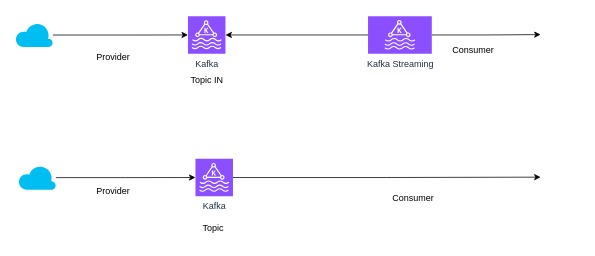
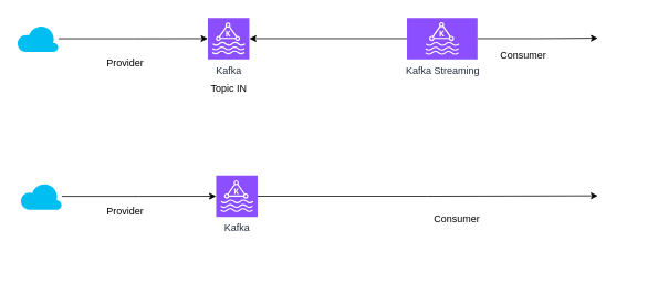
- <mxCell id="15" value="Topic&amp;nbsp;&lt;br&gt;" style="text;html=1;align=center;verticalAlign=middle;resizable=0;points=[];autosize=1;strokeColor=none;fillColor=none;" vertex="1" parent="1"><mxGeometry x="260" y="289" width="50" height="30" as="geometry" /></mxCell>
